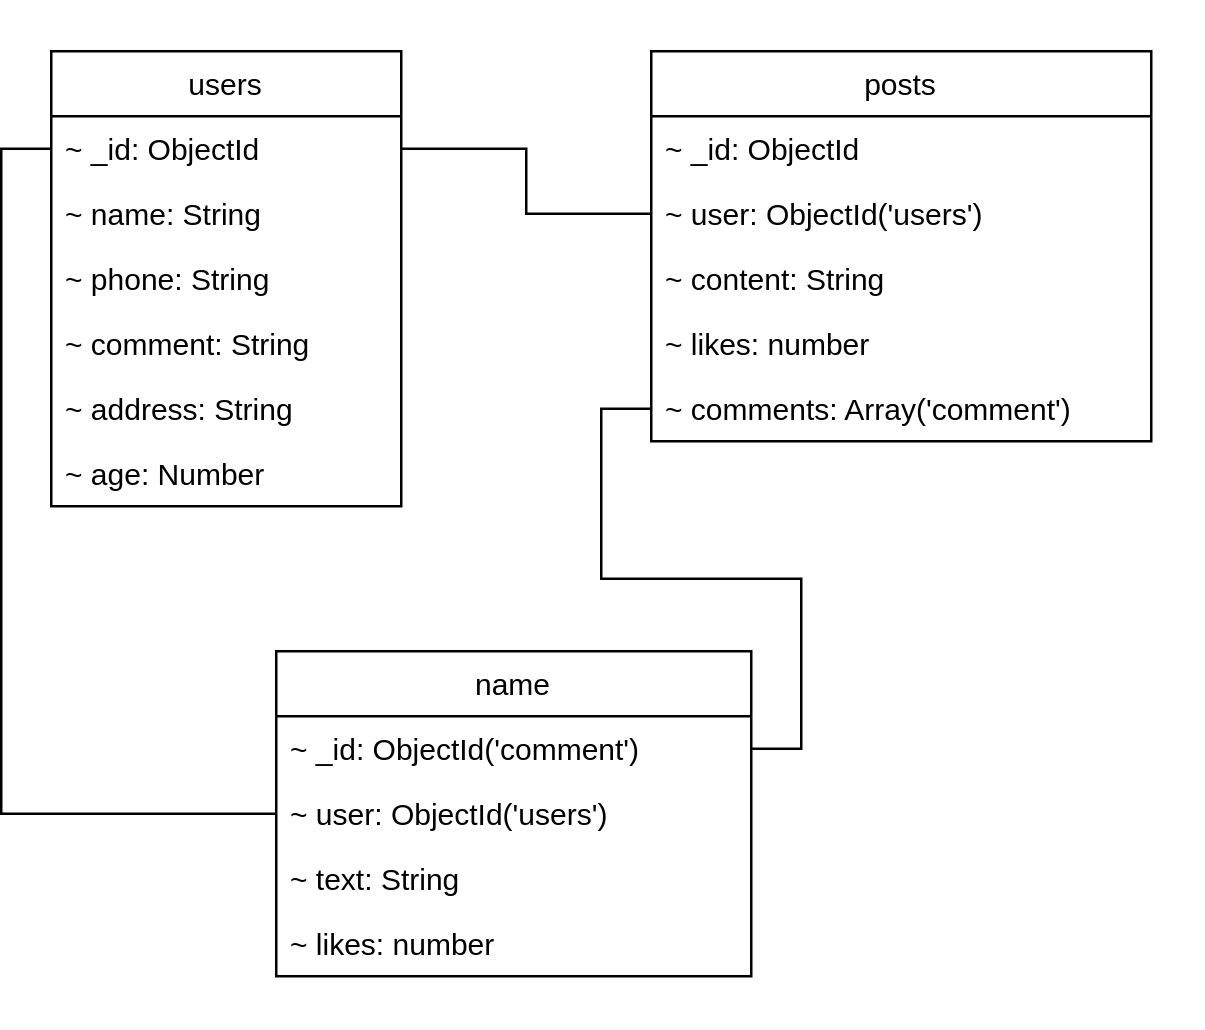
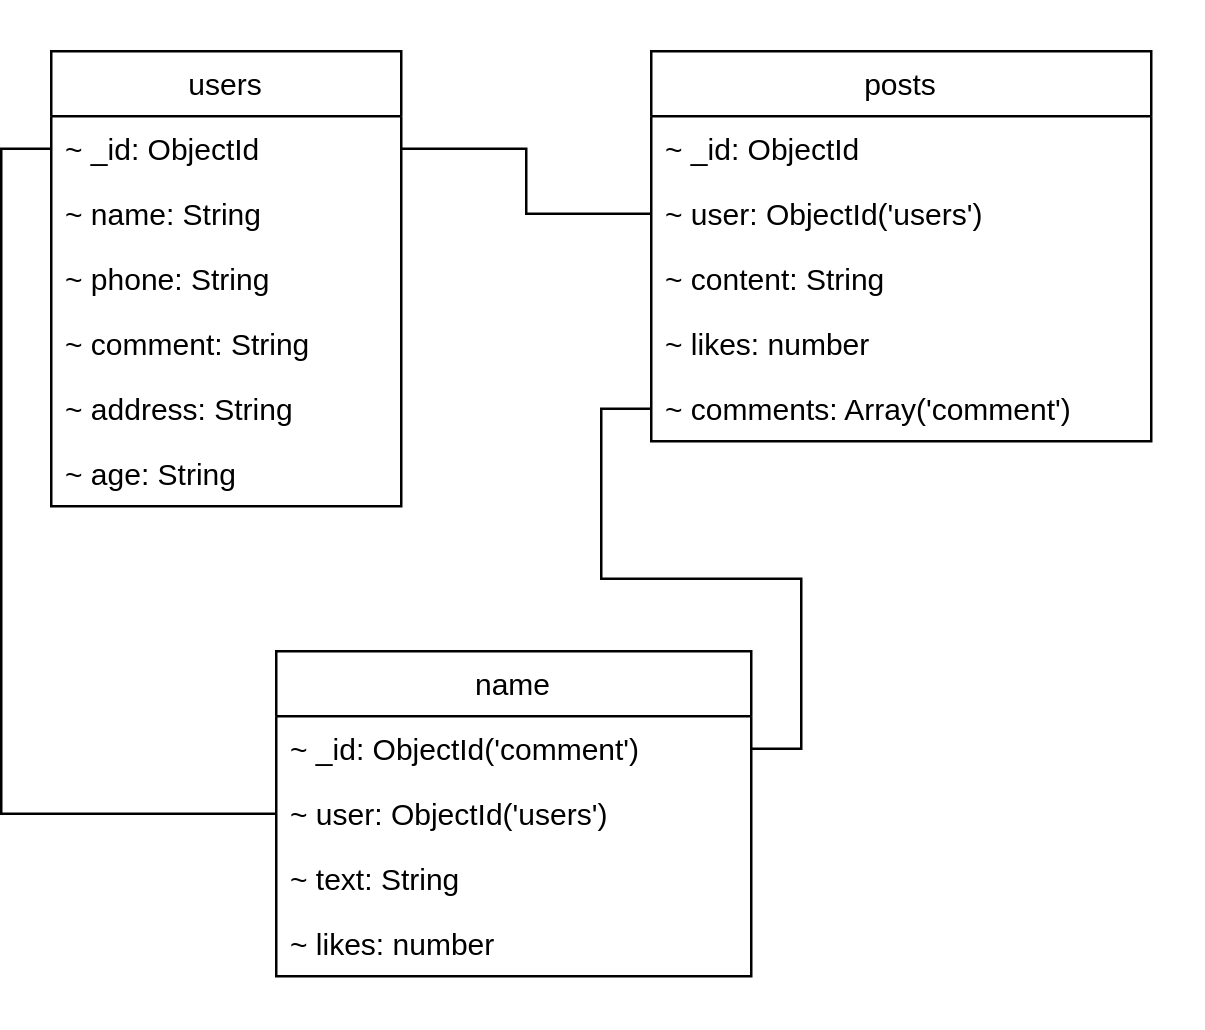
- <mxCell id="8" value="~ age: Number" style="text;strokeColor=none;fillColor=none;align=left;verticalAlign=top;spacingLeft=4;spacingRight=4;overflow=hidden;rotatable=0;points=[[0,0.5],[1,0.5]];portConstraint=eastwest;" vertex="1" parent="2"><mxGeometry y="156" width="140" height="26" as="geometry" /></mxCell>
+ <mxCell id="8" value="~ age: String" style="text;strokeColor=none;fillColor=none;align=left;verticalAlign=top;spacingLeft=4;spacingRight=4;overflow=hidden;rotatable=0;points=[[0,0.5],[1,0.5]];portConstraint=eastwest;" vertex="1" parent="2"><mxGeometry y="156" width="140" height="26" as="geometry" /></mxCell>
